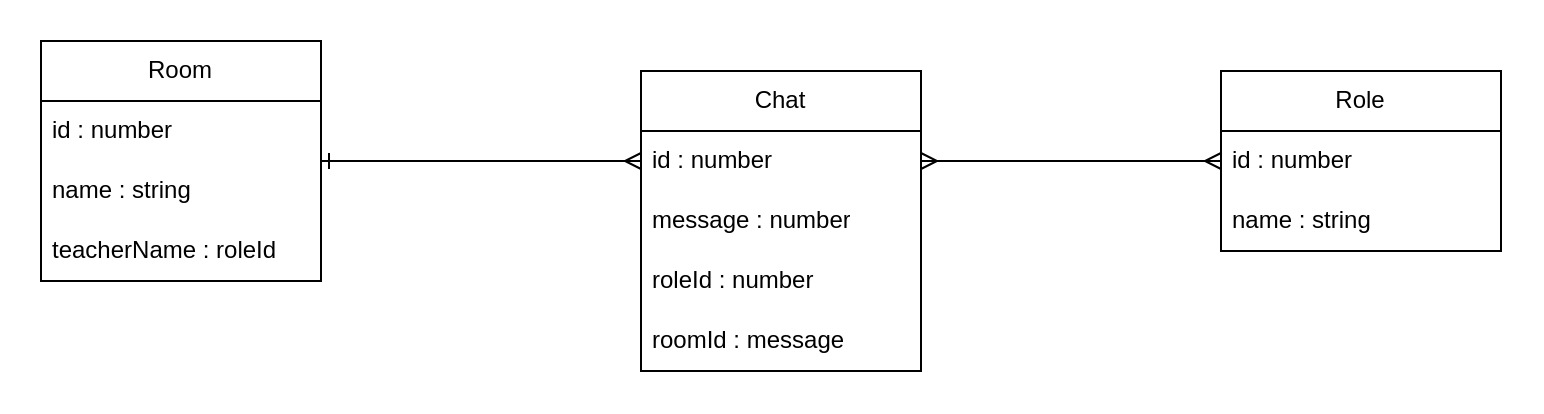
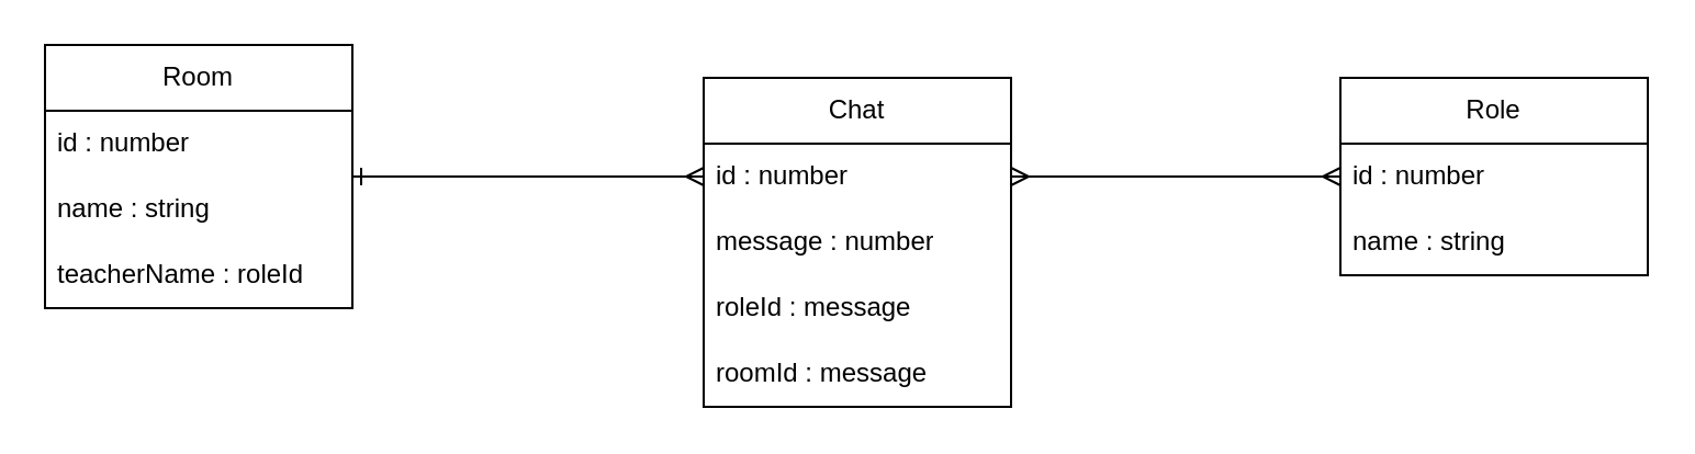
- <mxCell id="10" value="roleId : number" style="text;strokeColor=none;fillColor=none;align=left;verticalAlign=middle;spacingLeft=4;spacingRight=4;overflow=hidden;points=[[0,0.5],[1,0.5]];portConstraint=eastwest;rotatable=0;whiteSpace=wrap;html=1;" parent="7" vertex="1"><mxGeometry y="90" width="140" height="30" as="geometry" /></mxCell>
+ <mxCell id="10" value="roleId : message" style="text;strokeColor=none;fillColor=none;align=left;verticalAlign=middle;spacingLeft=4;spacingRight=4;overflow=hidden;points=[[0,0.5],[1,0.5]];portConstraint=eastwest;rotatable=0;whiteSpace=wrap;html=1;" parent="7" vertex="1"><mxGeometry y="90" width="140" height="30" as="geometry" /></mxCell>
